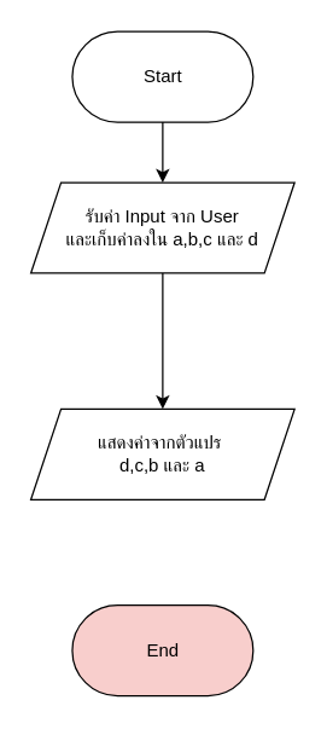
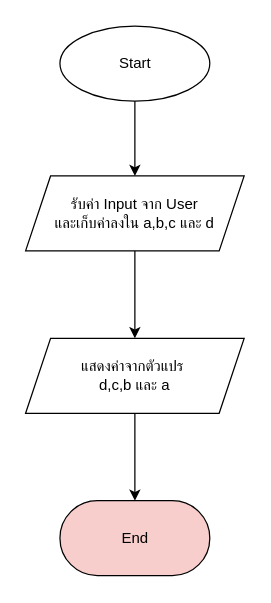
- <mxCell id="3" value="Start" style="rounded=1;whiteSpace=wrap;html=1;arcSize=50;" vertex="1" parent="1"><mxGeometry x="47.5" y="20" width="120" height="60" as="geometry" /></mxCell>
+ <mxCell id="3" value="Start" style="ellipse;whiteSpace=wrap;html=1;arcSize=50;" vertex="1" parent="1"><mxGeometry x="47.5" y="20" width="120" height="60" as="geometry" /></mxCell>
- <mxCell id="5" value="รับค่า Input จาก User&lt;div&gt;และเก็บค่าลงใน a,b,c และ d&lt;/div&gt;" style="shape=parallelogram;perimeter=parallelogramPerimeter;whiteSpace=wrap;html=1;fixedSize=1;" vertex="1" parent="1"><mxGeometry x="20" y="120" width="175" height="60" as="geometry" /></mxCell>
+ <mxCell id="5" value="รับค่า Input จาก User&lt;div&gt;และเก็บค่าลงใน a,b,c และ d&lt;/div&gt;" style="shape=parallelogram;perimeter=parallelogramPerimeter;whiteSpace=wrap;html=1;fixedSize=1;" vertex="1" parent="1"><mxGeometry x="20" y="140" width="175" height="60" as="geometry" /></mxCell>
+ <mxCell id="6" style="edgeStyle=orthogonalEdgeStyle;rounded=0;orthogonalLoop=1;jettySize=auto;html=1;exitX=0.5;exitY=1;exitDx=0;exitDy=0;entryX=0.5;entryY=0;entryDx=0;entryDy=0;" edge="1" parent="1" source="7" target="8"><mxGeometry relative="1" as="geometry" /></mxCell>
